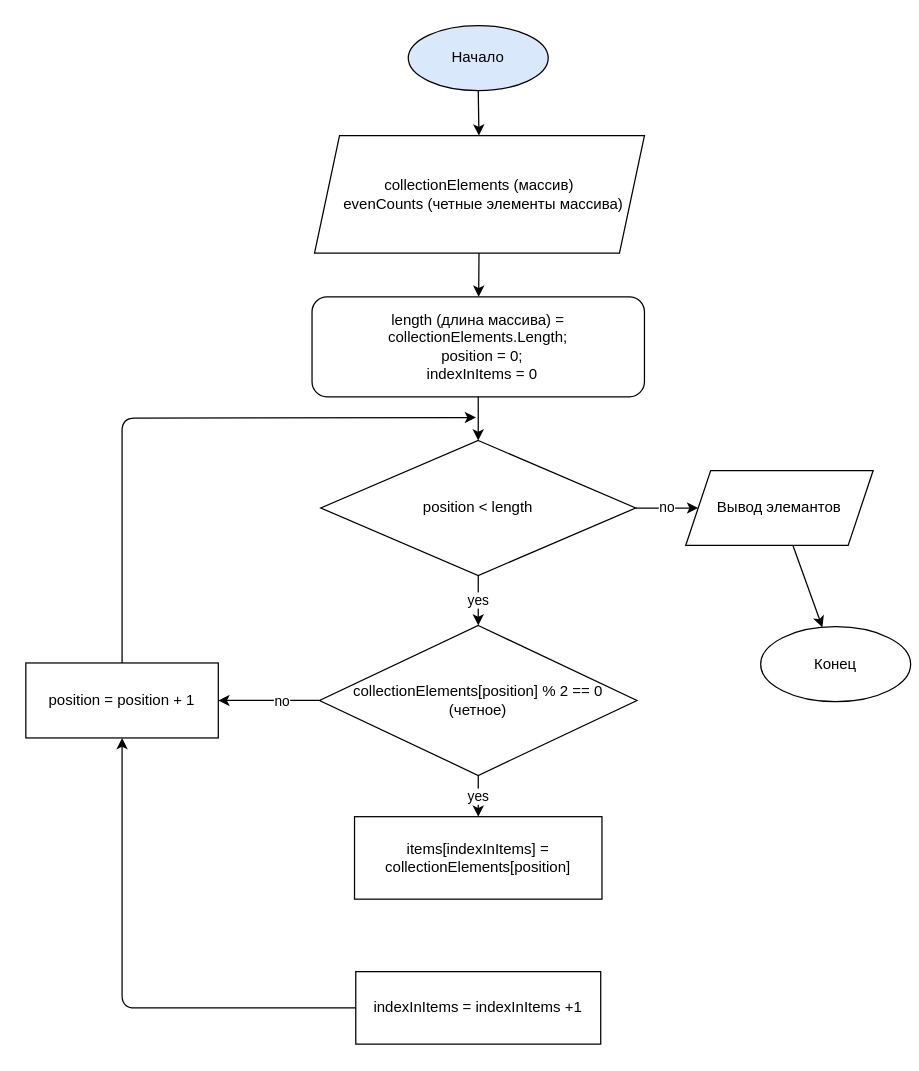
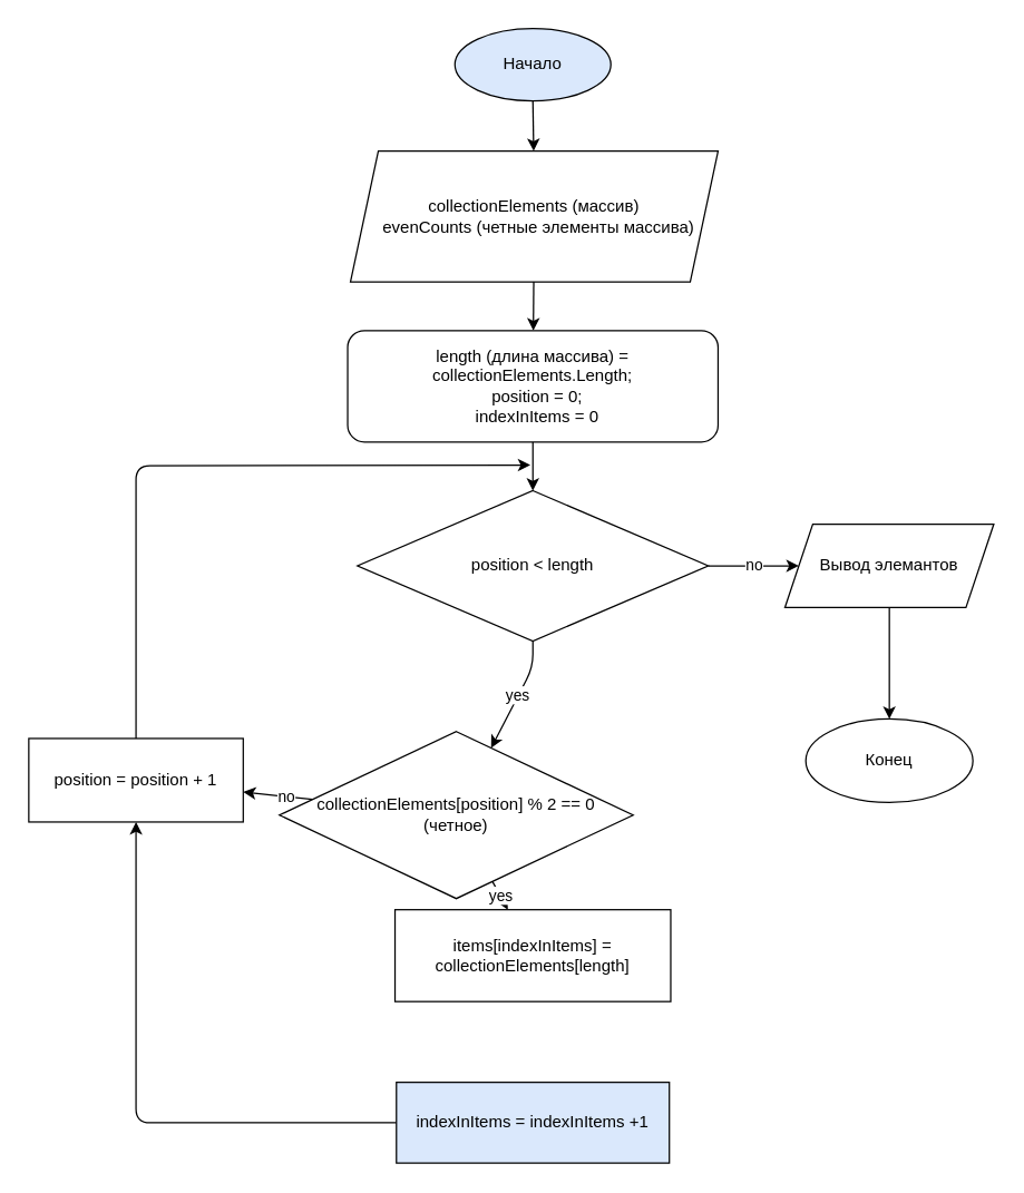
- <mxCell id="21" value="Вывод элемантов" style="shape=parallelogram;perimeter=parallelogramPerimeter;whiteSpace=wrap;html=1;fixedSize=1;" vertex="1" parent="1"><mxGeometry x="548" y="376" width="150" height="60" as="geometry" /></mxCell>
+ <mxCell id="21" value="Вывод элемантов" style="shape=parallelogram;perimeter=parallelogramPerimeter;whiteSpace=wrap;html=1;fixedSize=1;" vertex="1" parent="1"><mxGeometry x="563" y="376" width="150" height="60" as="geometry" /></mxCell>
- <mxCell id="22" value="Конец" style="ellipse;whiteSpace=wrap;html=1;" vertex="1" parent="1"><mxGeometry x="608" y="501" width="120" height="60" as="geometry" /></mxCell>
+ <mxCell id="22" value="Конец" style="ellipse;whiteSpace=wrap;html=1;" vertex="1" parent="1"><mxGeometry x="578" y="516" width="120" height="60" as="geometry" /></mxCell>
- <mxCell id="14" value="collectionElements[position] % 2 == 0 &lt;br&gt;(четное)" style="rhombus;whiteSpace=wrap;html=1;" vertex="1" parent="1"><mxGeometry x="255" y="500" width="254" height="120" as="geometry" /></mxCell>
+ <mxCell id="14" value="collectionElements[position] % 2 == 0 &lt;br&gt;(четное)" style="rhombus;whiteSpace=wrap;html=1;" vertex="1" parent="1"><mxGeometry x="200" y="525" width="254" height="120" as="geometry" /></mxCell>
- <mxCell id="15" value="items[indexInItems] = collectionElements[position]" style="rounded=0;whiteSpace=wrap;html=1;" vertex="1" parent="1"><mxGeometry x="283" y="653" width="198" height="66" as="geometry" /></mxCell>
+ <mxCell id="15" value="items[indexInItems] = collectionElements[length]" style="rounded=0;whiteSpace=wrap;html=1;" vertex="1" parent="1"><mxGeometry x="283" y="653" width="198" height="66" as="geometry" /></mxCell>
- <mxCell id="17" value="indexInItems = indexInItems +1" style="rounded=0;whiteSpace=wrap;html=1;" vertex="1" parent="1"><mxGeometry x="284" y="777" width="196" height="58" as="geometry" /></mxCell>
+ <mxCell id="17" value="indexInItems = indexInItems +1" style="rounded=0;whiteSpace=wrap;html=1;fillColor=#dae8fc;" vertex="1" parent="1"><mxGeometry x="284" y="777" width="196" height="58" as="geometry" /></mxCell>
